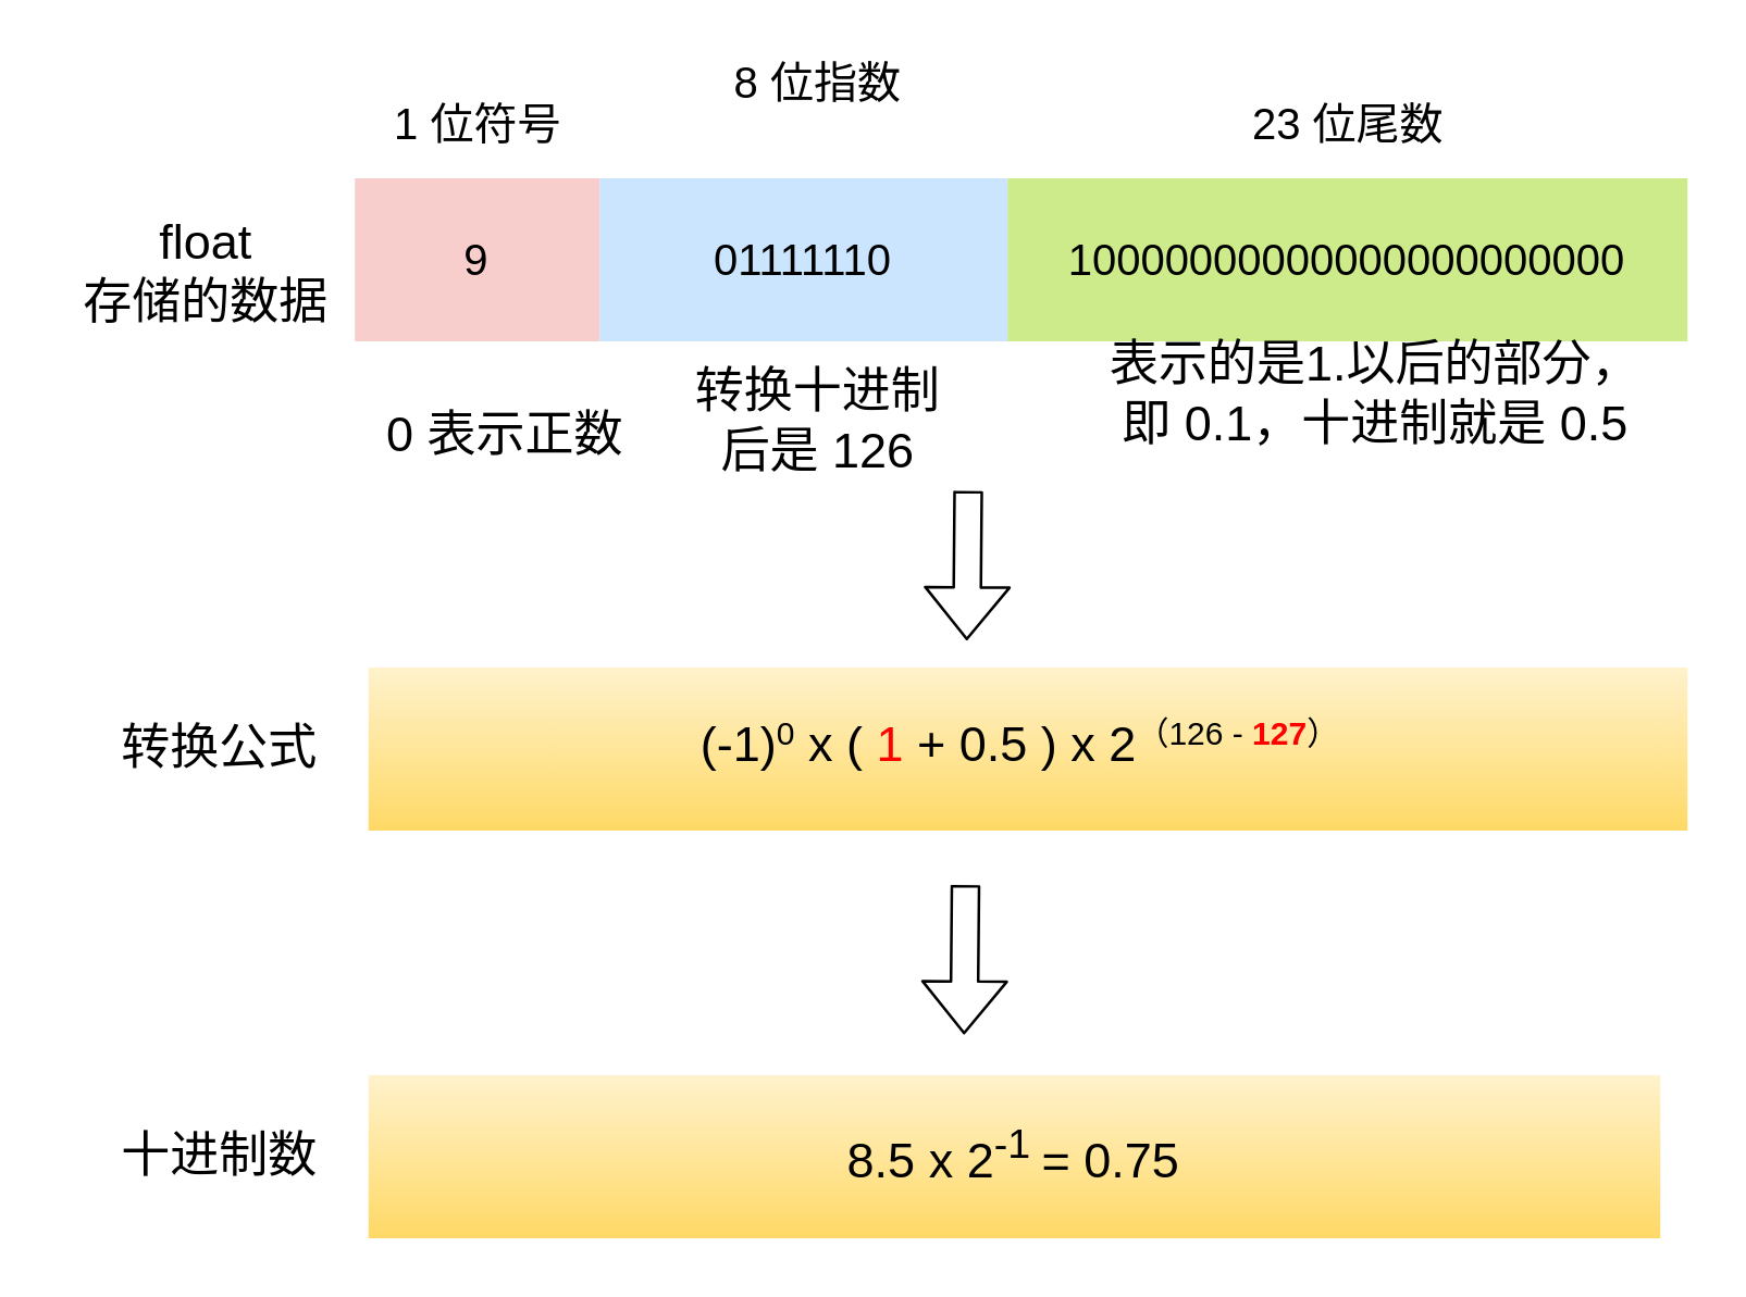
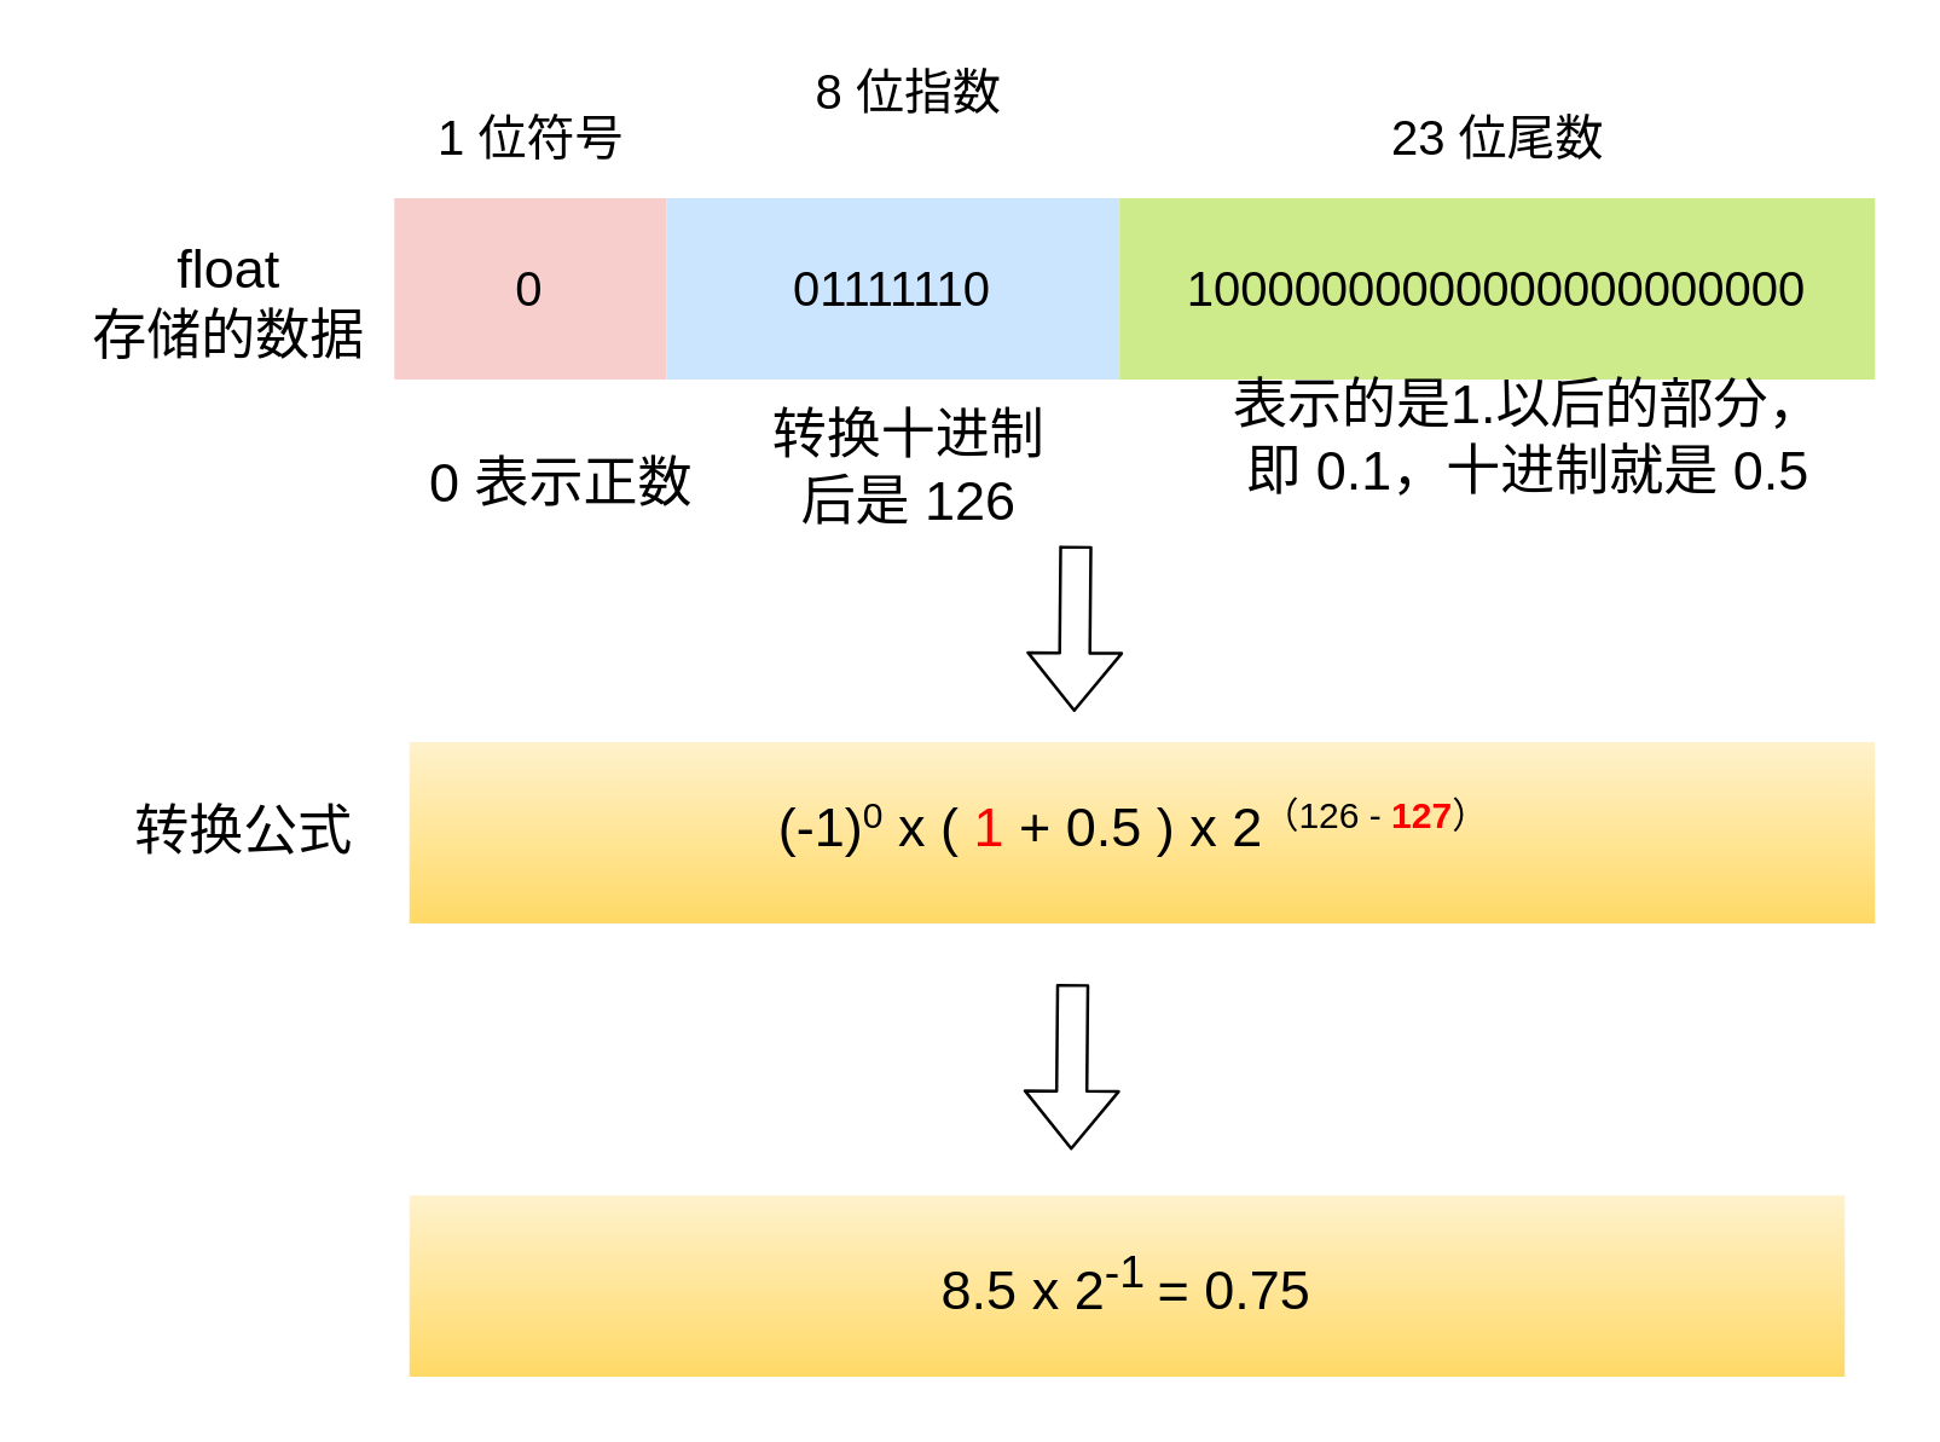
- <mxCell id="3" value="9" style="rounded=0;whiteSpace=wrap;html=1;fontSize=16;fillColor=#f8cecc;strokeColor=none;" parent="1" vertex="1"><mxGeometry x="130" y="65" width="90" height="60" as="geometry" /></mxCell>
+ <mxCell id="3" value="0" style="rounded=0;whiteSpace=wrap;html=1;fontSize=16;fillColor=#f8cecc;strokeColor=none;" parent="1" vertex="1"><mxGeometry x="130" y="65" width="90" height="60" as="geometry" /></mxCell>
- <mxCell id="16" value="十进制数" style="text;html=1;align=center;verticalAlign=middle;resizable=0;points=[];autosize=1;fontSize=18;" parent="1" vertex="1"><mxGeometry x="35" y="410" width="90" height="30" as="geometry" /></mxCell>
